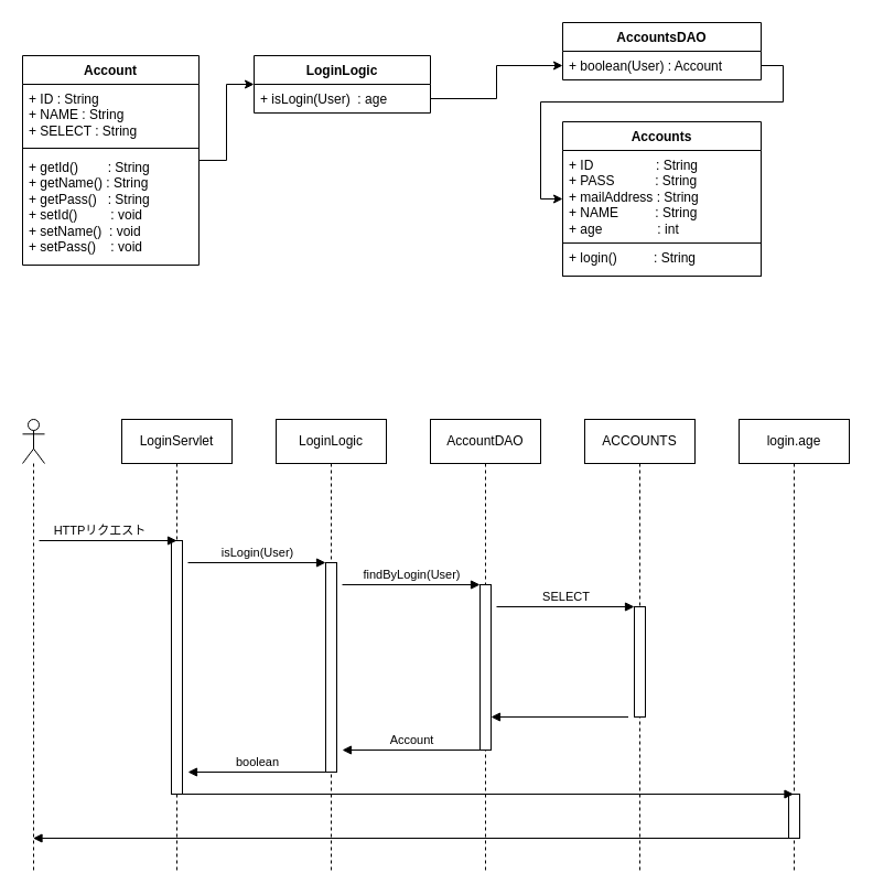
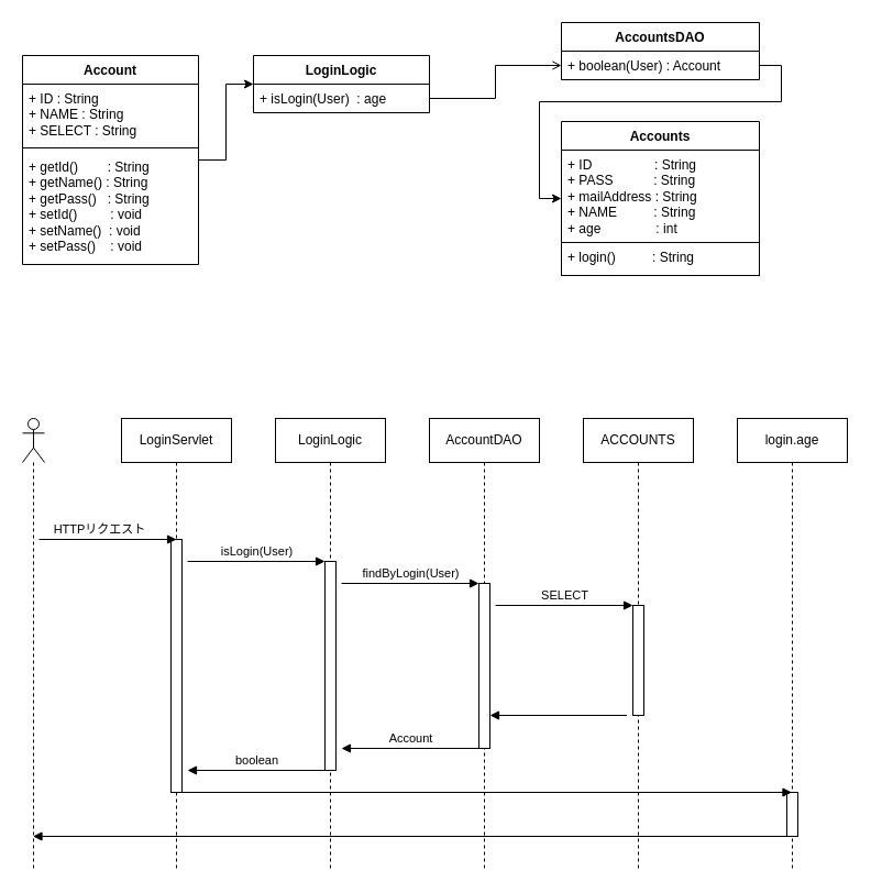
- <mxCell id="14" style="edgeStyle=orthogonalEdgeStyle;rounded=0;orthogonalLoop=1;jettySize=auto;html=1;exitX=1;exitY=0.5;exitDx=0;exitDy=0;entryX=0;entryY=0.5;entryDx=0;entryDy=0;" edge="1" parent="1" source="8" target="10"><mxGeometry relative="1" as="geometry" /></mxCell>
+ <mxCell id="14" style="edgeStyle=orthogonalEdgeStyle;rounded=0;orthogonalLoop=1;jettySize=auto;html=1;exitX=1;exitY=0.5;exitDx=0;exitDy=0;entryX=0;entryY=0.5;entryDx=0;entryDy=0;endArrow=open;" edge="1" parent="1" source="8" target="10"><mxGeometry relative="1" as="geometry" /></mxCell>
